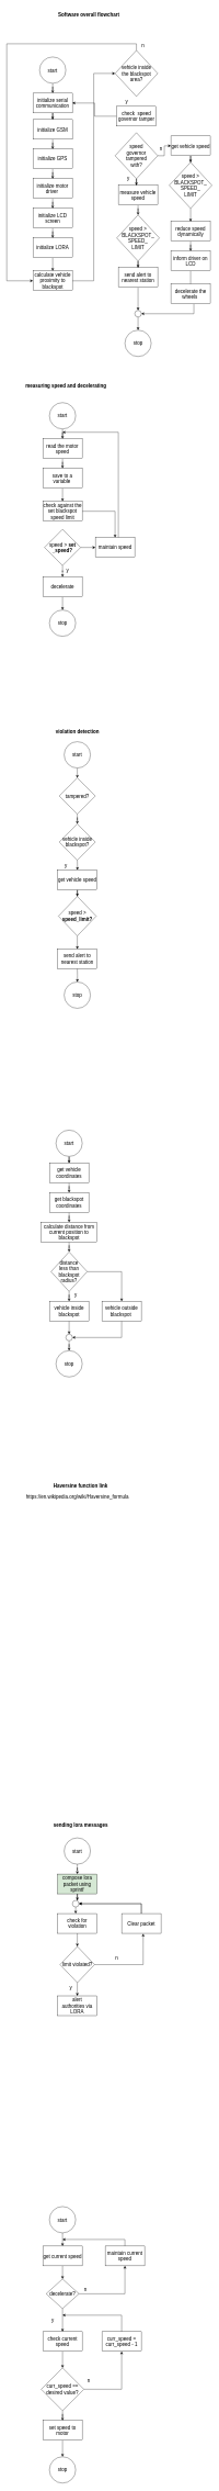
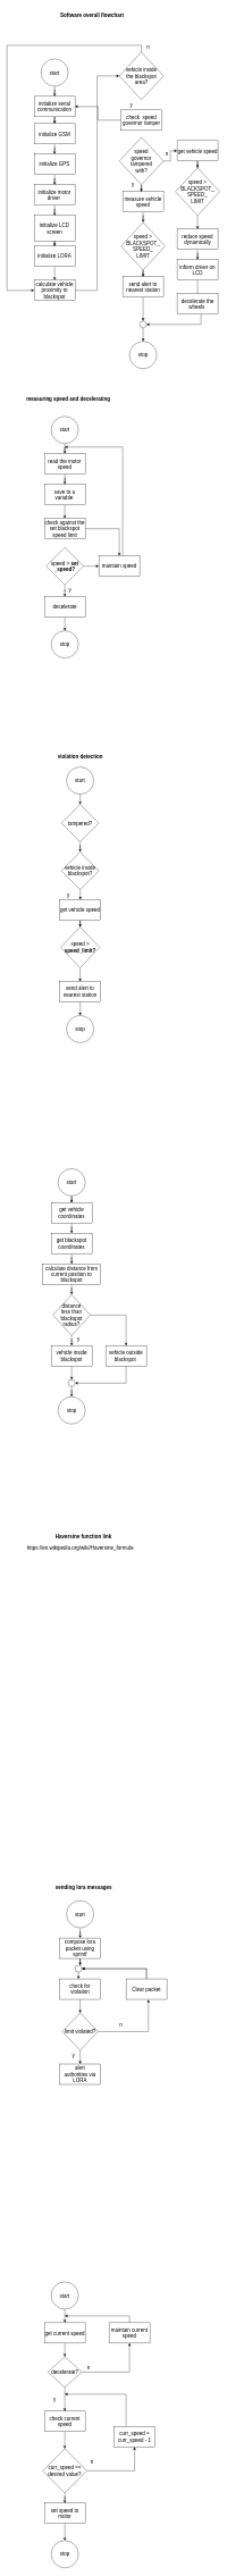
- <mxCell id="13" value="initialize LCD screen" style="whiteSpace=wrap;html=1;fontSize=15;" vertex="1" parent="1"><mxGeometry x="100" y="630" width="120" height="60" as="geometry" /></mxCell>
+ <mxCell id="13" value="initialize LCD screen" style="whiteSpace=wrap;html=1;fontSize=15;" vertex="1" parent="1"><mxGeometry x="100" y="630" width="120" height="75" as="geometry" /></mxCell>
- <mxCell id="107" value="compose lora packet using sprintf" style="whiteSpace=wrap;html=1;fontSize=15;fillColor=#d5e8d4;" vertex="1" parent="1"><mxGeometry x="175" y="5690" width="120" height="60" as="geometry" /></mxCell>
+ <mxCell id="107" value="compose lora packet using sprintf" style="whiteSpace=wrap;html=1;fontSize=15;" vertex="1" parent="1"><mxGeometry x="175" y="5690" width="120" height="60" as="geometry" /></mxCell>
- <mxCell id="134" value="curr_speed = curr_speed - 1" style="whiteSpace=wrap;html=1;fontSize=15;" vertex="1" parent="1"><mxGeometry x="310" y="7080" width="120" height="60" as="geometry" /></mxCell>
+ <mxCell id="134" value="curr_speed = curr_speed - 1" style="whiteSpace=wrap;html=1;fontSize=15;" vertex="1" parent="1"><mxGeometry x="335" y="7125" width="120" height="60" as="geometry" /></mxCell>
